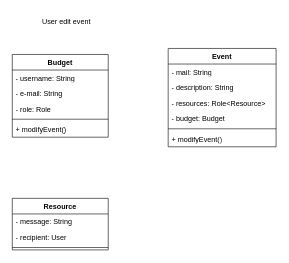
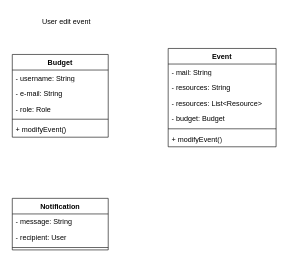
- <mxCell id="15" value="- description: String" style="text;strokeColor=none;fillColor=none;align=left;verticalAlign=top;spacingLeft=4;spacingRight=4;overflow=hidden;rotatable=0;points=[[0,0.5],[1,0.5]];portConstraint=eastwest;whiteSpace=wrap;html=1;" parent="13" vertex="1"><mxGeometry y="52" width="180" height="26" as="geometry" /></mxCell>
+ <mxCell id="15" value="- resources: String" style="text;strokeColor=none;fillColor=none;align=left;verticalAlign=top;spacingLeft=4;spacingRight=4;overflow=hidden;rotatable=0;points=[[0,0.5],[1,0.5]];portConstraint=eastwest;whiteSpace=wrap;html=1;" parent="13" vertex="1"><mxGeometry y="52" width="180" height="26" as="geometry" /></mxCell>
- <mxCell id="16" value="- resources: Role&amp;lt;Resource&amp;gt;" style="text;strokeColor=none;fillColor=none;align=left;verticalAlign=top;spacingLeft=4;spacingRight=4;overflow=hidden;rotatable=0;points=[[0,0.5],[1,0.5]];portConstraint=eastwest;whiteSpace=wrap;html=1;" parent="13" vertex="1"><mxGeometry y="78" width="180" height="26" as="geometry" /></mxCell>
+ <mxCell id="16" value="- resources: List&amp;lt;Resource&amp;gt;" style="text;strokeColor=none;fillColor=none;align=left;verticalAlign=top;spacingLeft=4;spacingRight=4;overflow=hidden;rotatable=0;points=[[0,0.5],[1,0.5]];portConstraint=eastwest;whiteSpace=wrap;html=1;" parent="13" vertex="1"><mxGeometry y="78" width="180" height="26" as="geometry" /></mxCell>
- <mxCell id="8" value="Resource" style="swimlane;fontStyle=1;align=center;verticalAlign=top;childLayout=stackLayout;horizontal=1;startSize=26;horizontalStack=0;resizeParent=1;resizeParentMax=0;resizeLast=0;collapsible=1;marginBottom=0;whiteSpace=wrap;html=1;" parent="1" vertex="1"><mxGeometry x="20" y="330" width="160" height="86" as="geometry" /></mxCell>
+ <mxCell id="8" value="Notification" style="swimlane;fontStyle=1;align=center;verticalAlign=top;childLayout=stackLayout;horizontal=1;startSize=26;horizontalStack=0;resizeParent=1;resizeParentMax=0;resizeLast=0;collapsible=1;marginBottom=0;whiteSpace=wrap;html=1;" parent="1" vertex="1"><mxGeometry x="20" y="330" width="160" height="86" as="geometry" /></mxCell>
